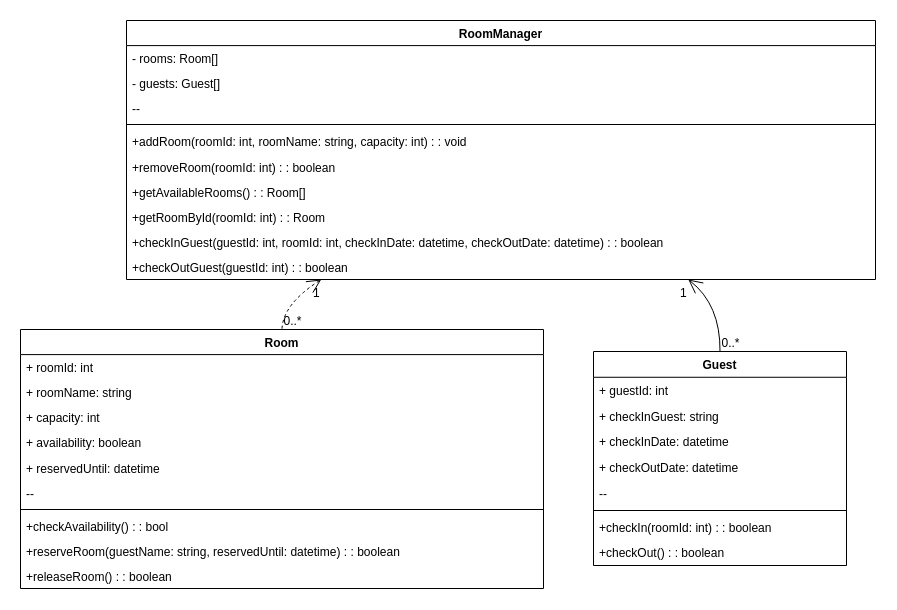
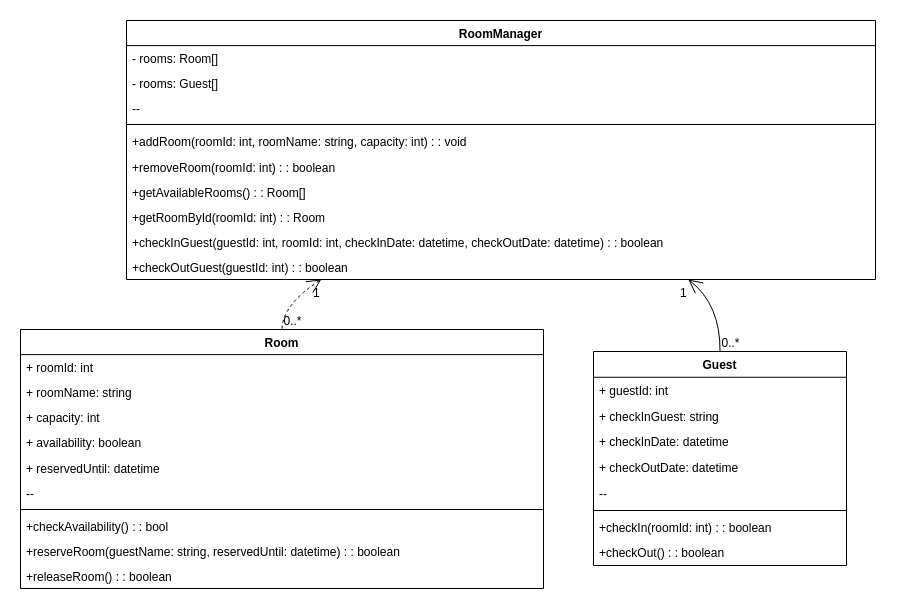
- <mxCell id="24" value="- guests: Guest[]" style="text;strokeColor=none;fillColor=none;align=left;verticalAlign=top;spacingLeft=4;spacingRight=4;overflow=hidden;rotatable=0;points=[[0,0.5],[1,0.5]];portConstraint=eastwest;" vertex="1" parent="22"><mxGeometry y="50" width="749" height="25" as="geometry" /></mxCell>
+ <mxCell id="24" value="- rooms: Guest[]" style="text;strokeColor=none;fillColor=none;align=left;verticalAlign=top;spacingLeft=4;spacingRight=4;overflow=hidden;rotatable=0;points=[[0,0.5],[1,0.5]];portConstraint=eastwest;" vertex="1" parent="22"><mxGeometry y="50" width="749" height="25" as="geometry" /></mxCell>
